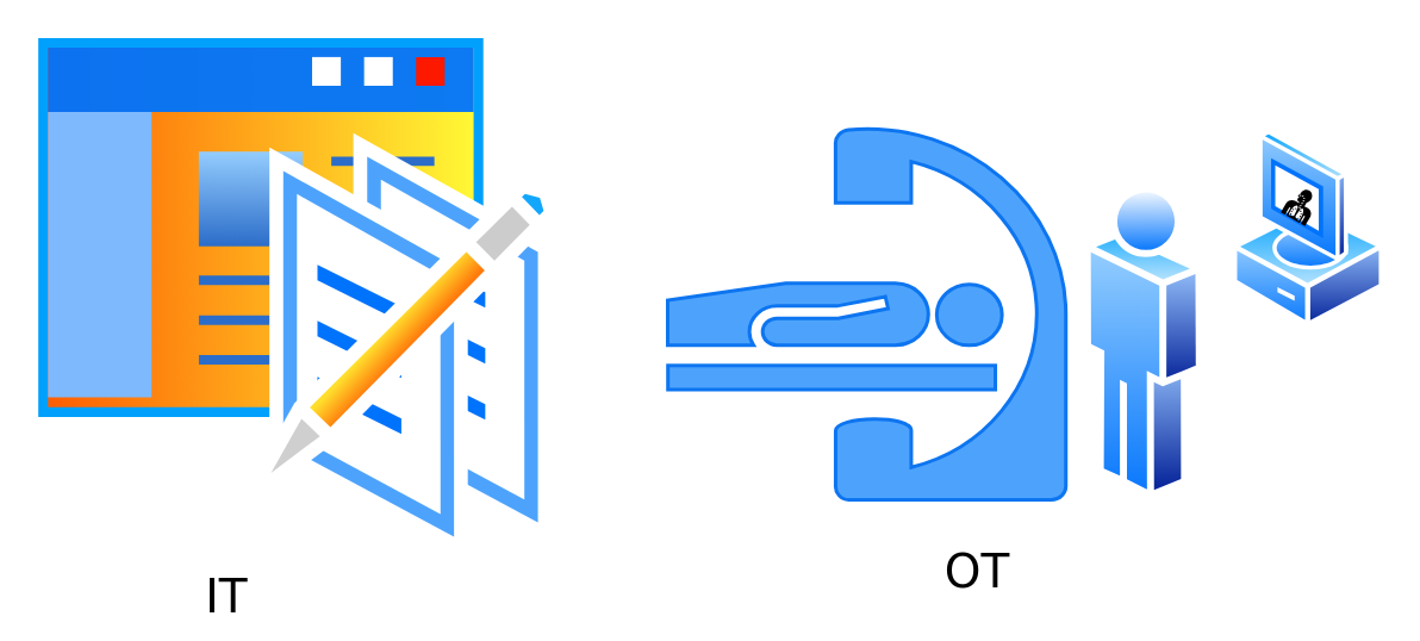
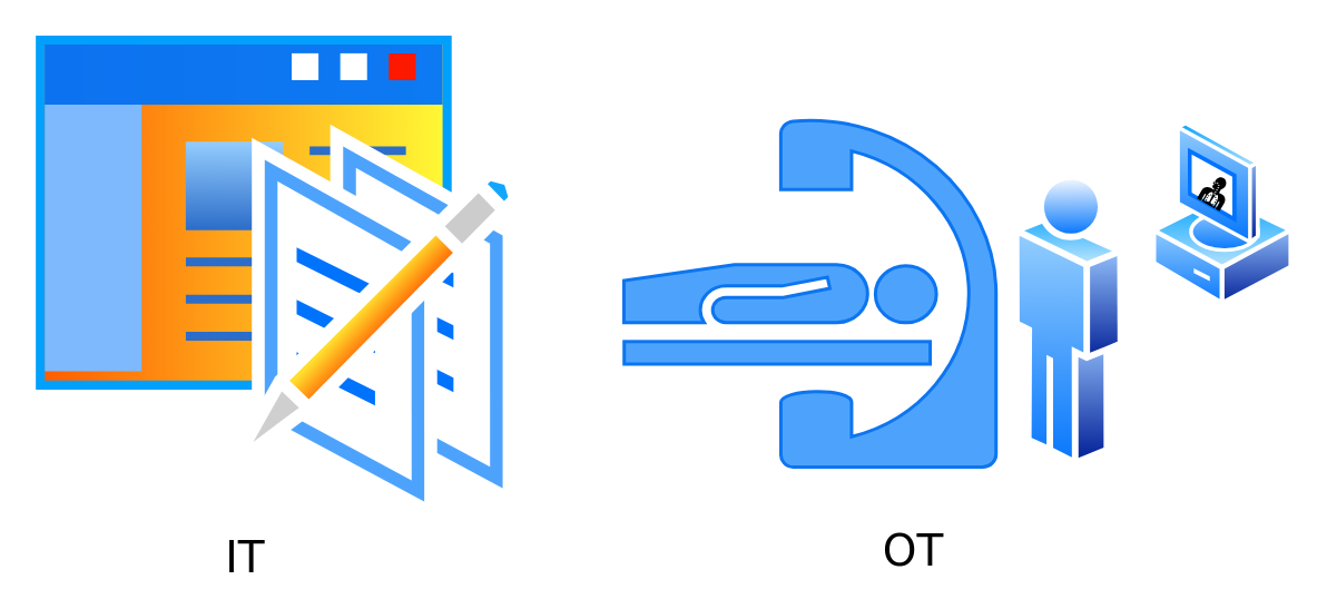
- <mxCell id="4" value="OT" style="text;html=1;strokeColor=none;fillColor=none;align=center;verticalAlign=middle;whiteSpace=wrap;rounded=0;shadow=1;fontFamily=Dejavu Sans;fontSize=39;fontColor=#000000;" parent="1" vertex="1"><mxGeometry x="790" y="465" width="60" height="30" as="geometry" /></mxCell>
+ <mxCell id="4" value="OT" style="text;html=1;strokeColor=none;fillColor=none;align=center;verticalAlign=middle;whiteSpace=wrap;rounded=0;shadow=1;fontFamily=Dejavu Sans;fontSize=39;fontColor=#000000;" parent="1" vertex="1"><mxGeometry x="790" y="480" width="60" height="30" as="geometry" /></mxCell>
- <mxCell id="2" value="IT" style="text;html=1;strokeColor=none;fillColor=none;align=center;verticalAlign=middle;whiteSpace=wrap;rounded=0;shadow=1;fontFamily=Dejavu Sans;fontSize=39;fontColor=#000000;" parent="1" vertex="1"><mxGeometry x="160" y="486" width="60" height="30" as="geometry" /></mxCell>
+ <mxCell id="2" value="IT" style="text;html=1;strokeColor=none;fillColor=none;align=center;verticalAlign=middle;whiteSpace=wrap;rounded=0;shadow=1;fontFamily=Dejavu Sans;fontSize=39;fontColor=#000000;" parent="1" vertex="1"><mxGeometry x="190" y="486" width="60" height="30" as="geometry" /></mxCell>
